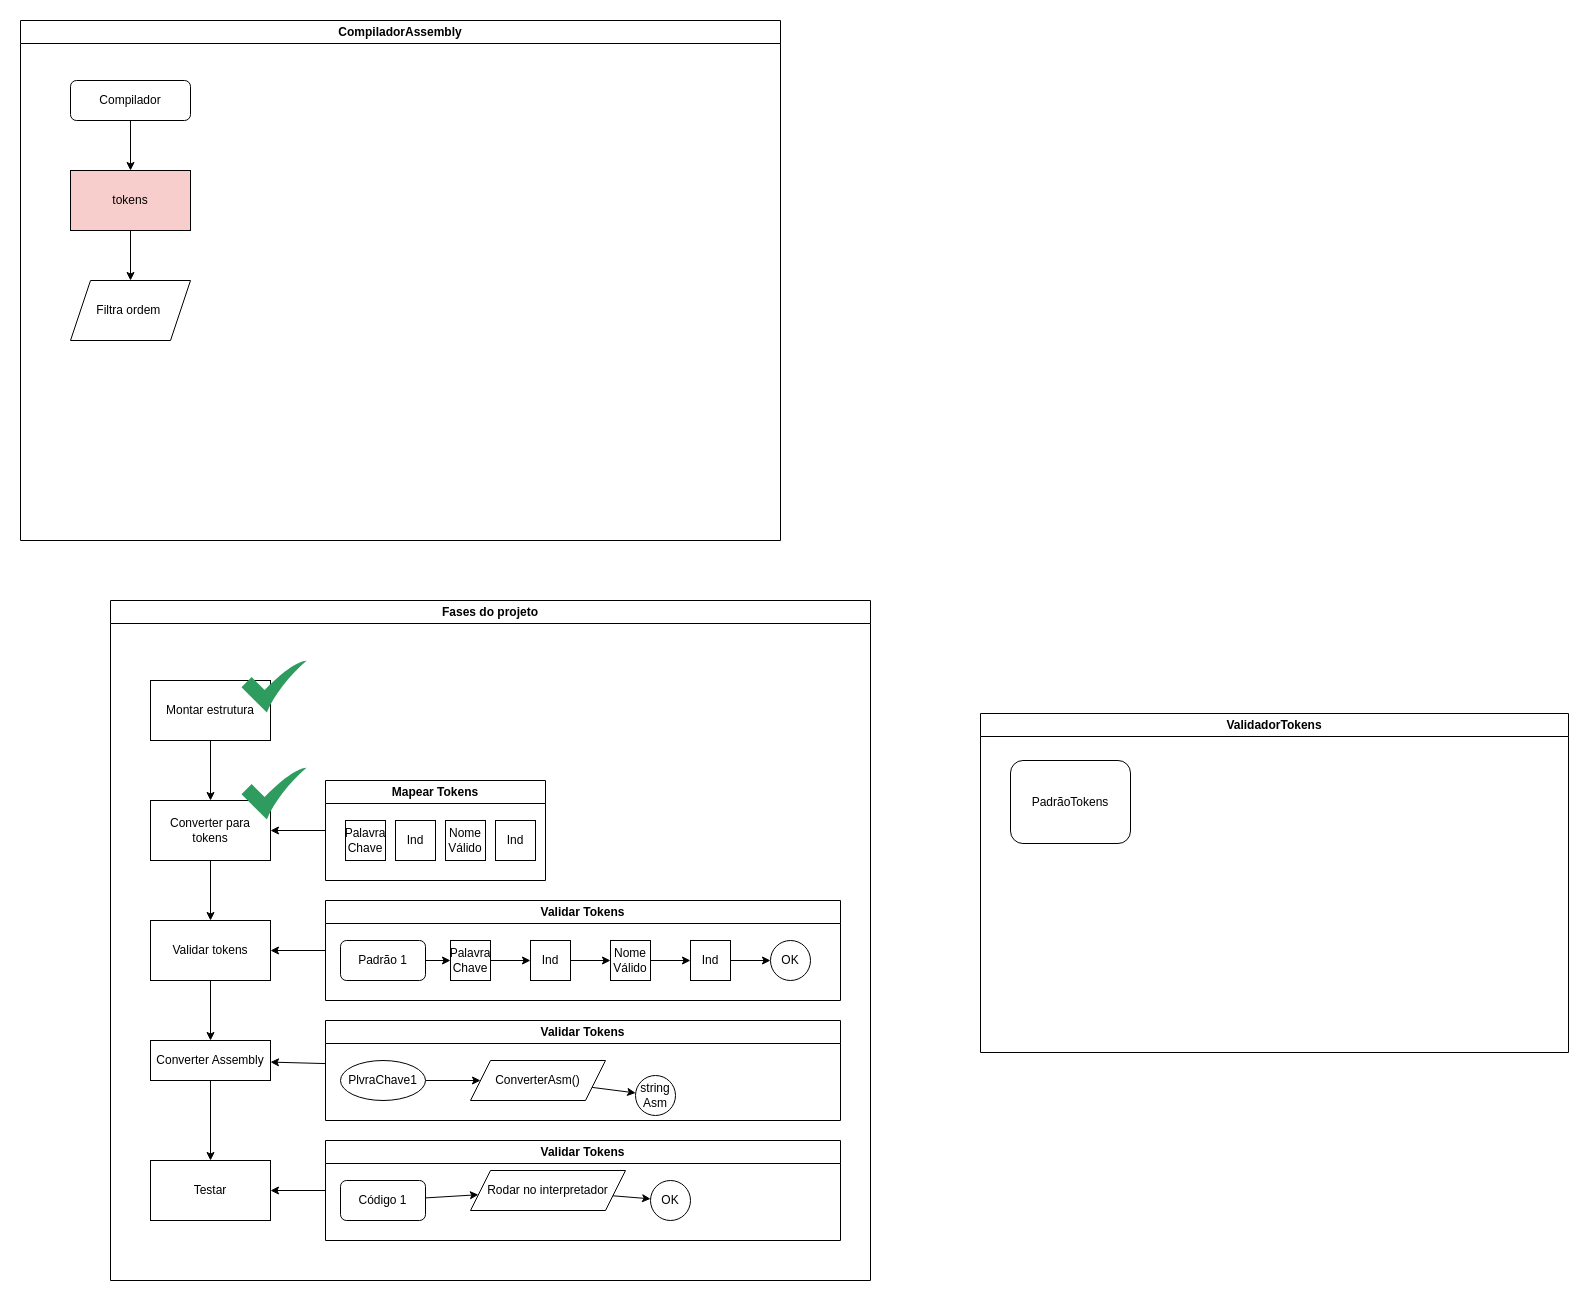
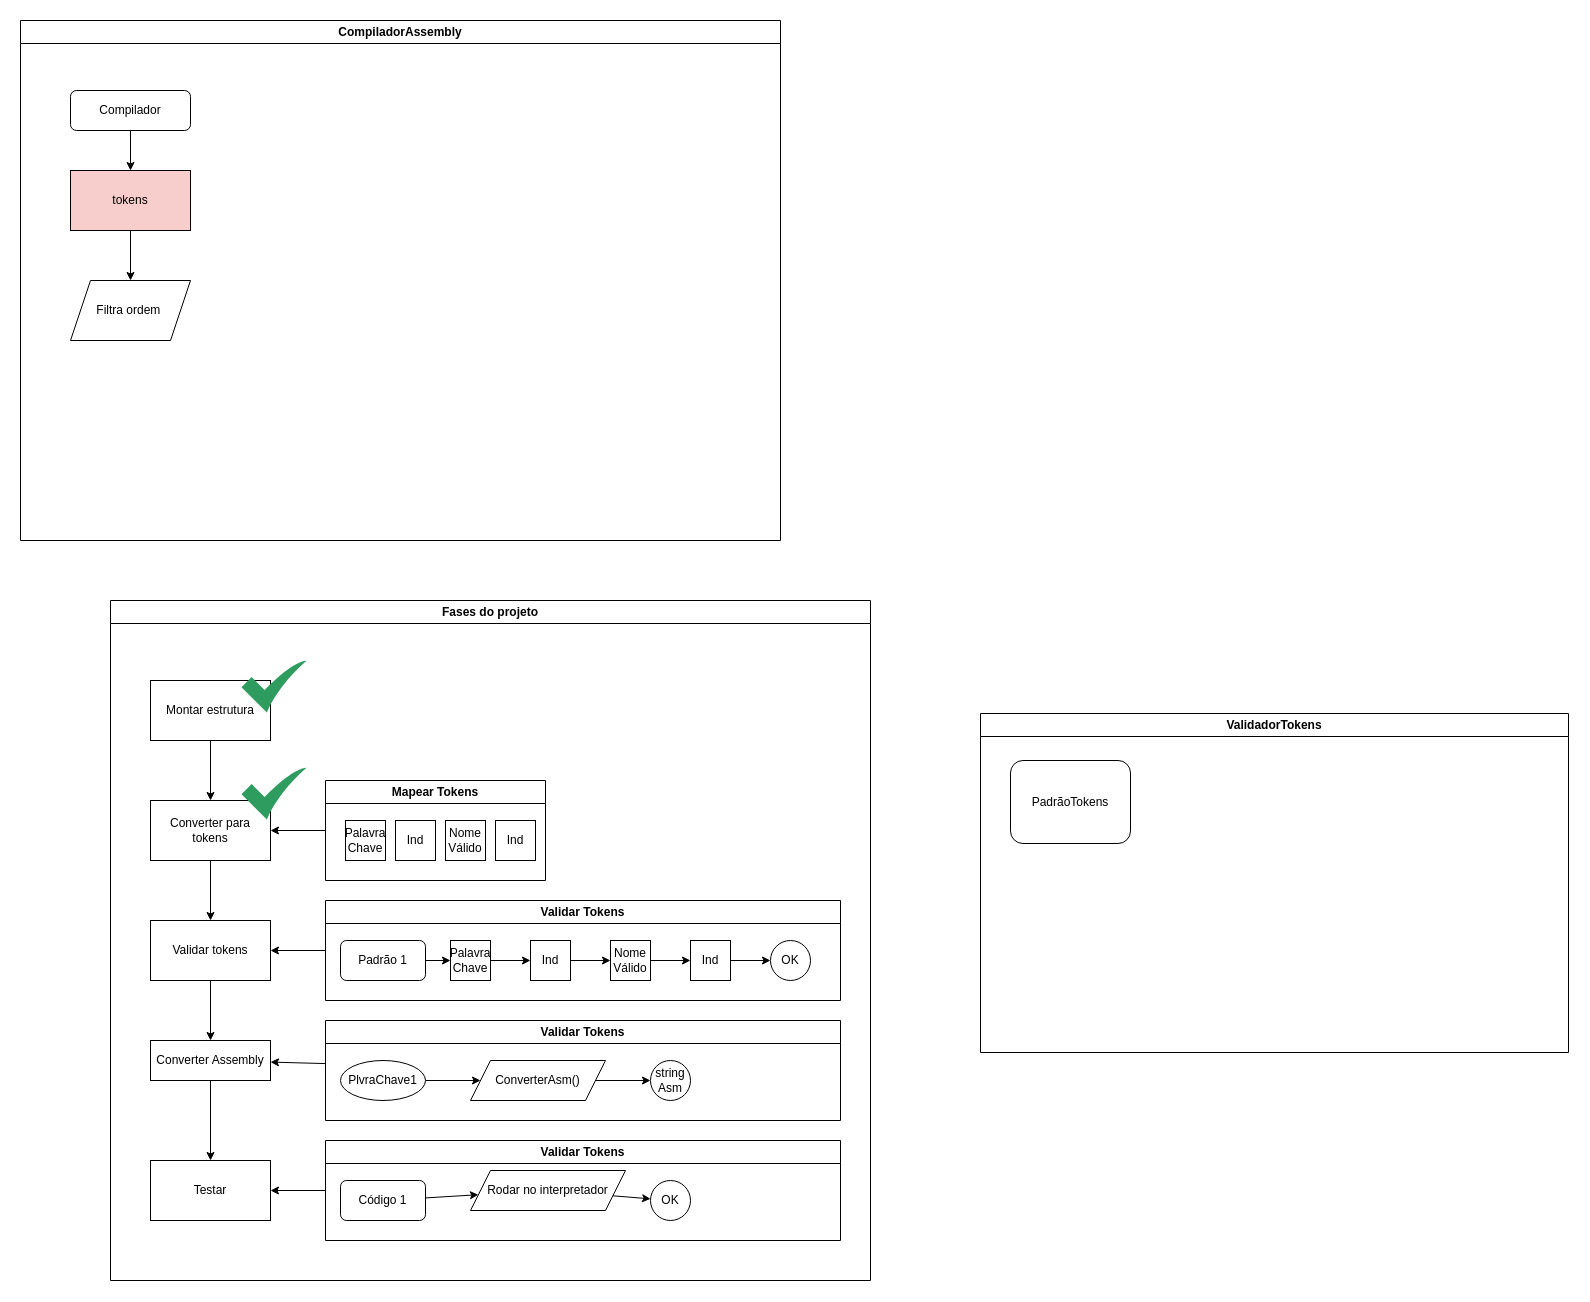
- <mxCell id="4" value="Compilador" style="rounded=1;whiteSpace=wrap;html=1;" parent="2" vertex="1"><mxGeometry x="50" y="60" width="120" height="40" as="geometry" /></mxCell>
+ <mxCell id="4" value="Compilador" style="rounded=1;whiteSpace=wrap;html=1;" parent="2" vertex="1"><mxGeometry x="50" y="70" width="120" height="40" as="geometry" /></mxCell>
- <mxCell id="46" value="string Asm" style="ellipse;whiteSpace=wrap;html=1;" parent="37" vertex="1"><mxGeometry x="310" y="55" width="40" height="40" as="geometry" /></mxCell>
+ <mxCell id="46" value="string Asm" style="ellipse;whiteSpace=wrap;html=1;" parent="37" vertex="1"><mxGeometry x="325" y="40" width="40" height="40" as="geometry" /></mxCell>
